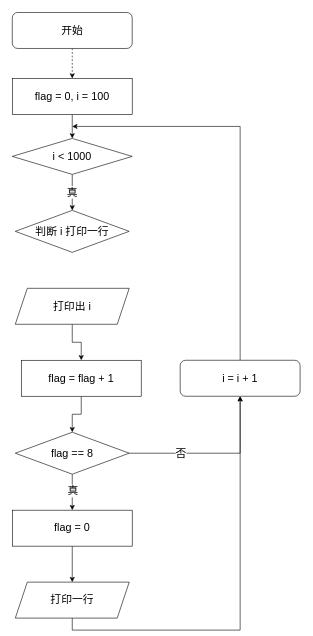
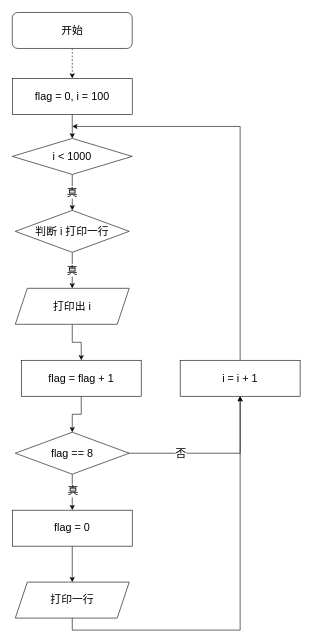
+ <mxCell id="8" value="真" style="edgeStyle=orthogonalEdgeStyle;rounded=0;orthogonalLoop=1;jettySize=auto;html=1;exitX=0.5;exitY=1;exitDx=0;exitDy=0;entryX=0.5;entryY=0;entryDx=0;entryDy=0;fontSize=18;" edge="1" parent="1" source="9" target="11"><mxGeometry relative="1" as="geometry" /></mxCell>
- <mxCell id="24" value="i = i + 1" style="whiteSpace=wrap;html=1;fontSize=18;rounded=1;" vertex="1" parent="1"><mxGeometry x="300" y="600" width="200" height="60" as="geometry" /></mxCell>
+ <mxCell id="24" value="i = i + 1" style="rounded=0;whiteSpace=wrap;html=1;fontSize=18;" vertex="1" parent="1"><mxGeometry x="300" y="600" width="200" height="60" as="geometry" /></mxCell>
